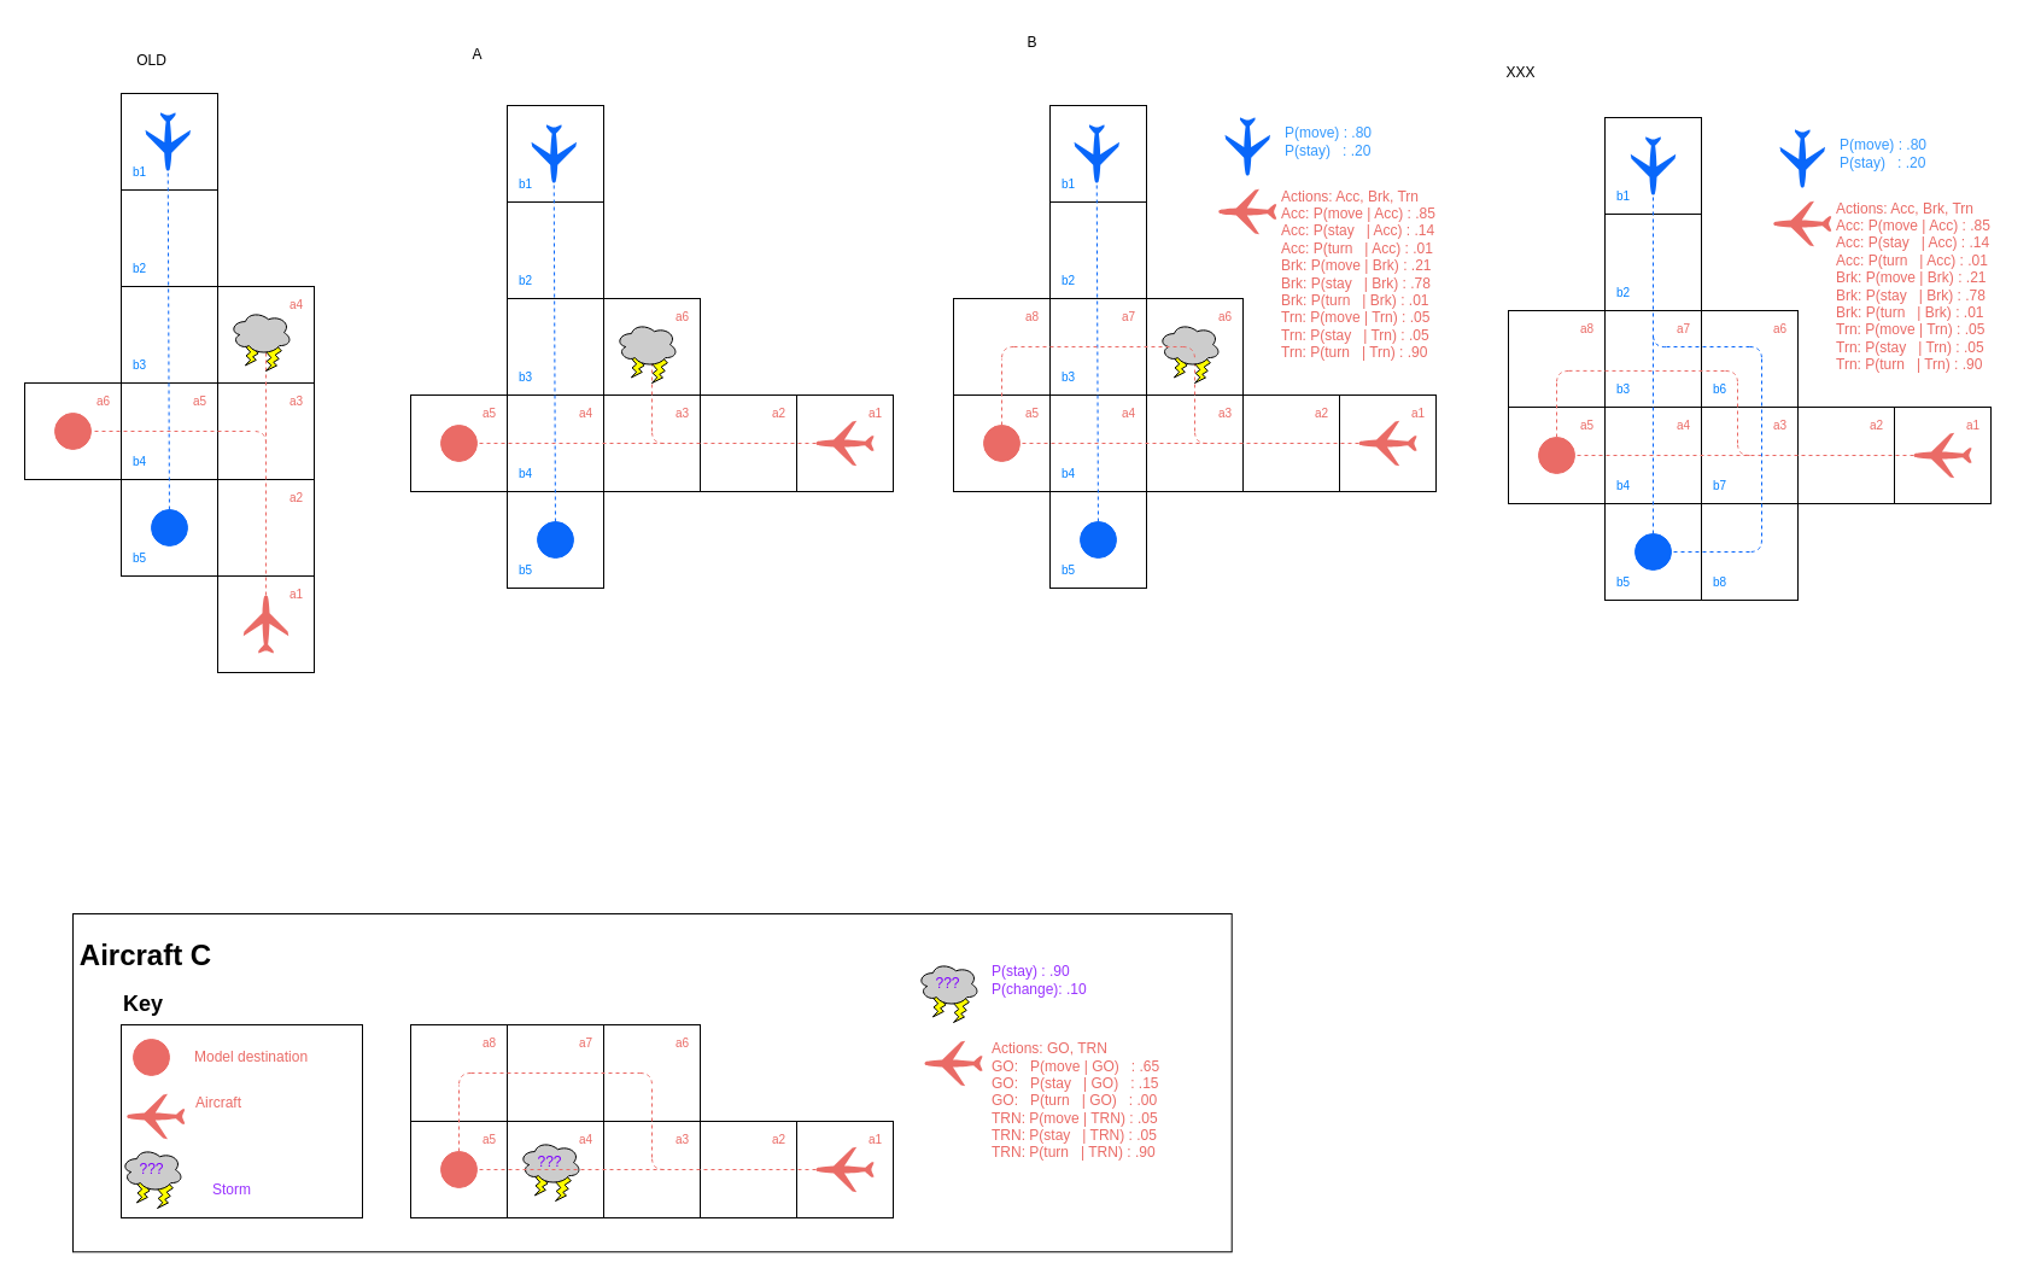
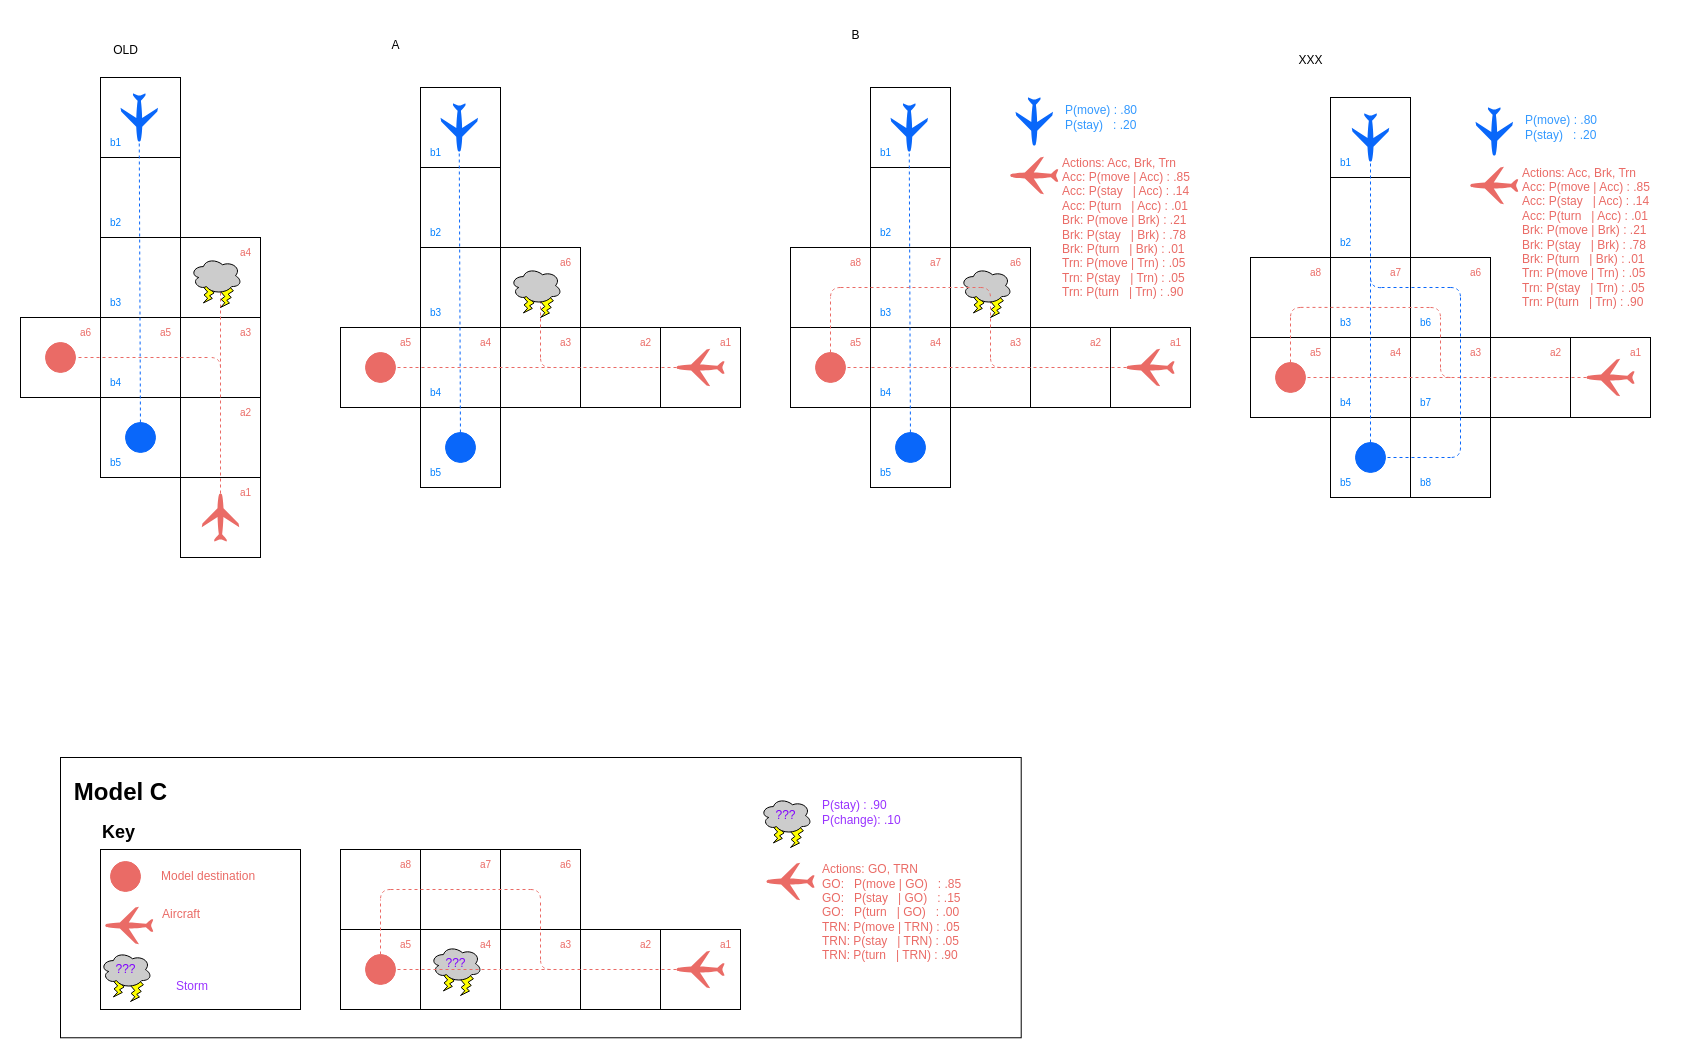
- <mxCell id="237" value="XXX" style="text;html=1;align=center;verticalAlign=middle;resizable=0;points=[];autosize=1;strokeColor=none;fillColor=none;" vertex="1" parent="1"><mxGeometry x="1235" y="45" width="50" height="30" as="geometry" /></mxCell>
+ <mxCell id="237" value="XXX" style="text;html=1;align=center;verticalAlign=middle;resizable=0;points=[];autosize=1;strokeColor=none;fillColor=none;" vertex="1" parent="1"><mxGeometry x="1285" y="45" width="50" height="30" as="geometry" /></mxCell>
- <mxCell id="183" value="&lt;h1&gt;Aircraft C&lt;/h1&gt;" style="text;html=1;align=center;verticalAlign=middle;resizable=0;points=[];autosize=1;strokeColor=none;fillColor=none;" parent="1" vertex="1"><mxGeometry x="60" y="757" width="120" height="70" as="geometry" /></mxCell>
+ <mxCell id="183" value="&lt;h1&gt;Model C&lt;/h1&gt;" style="text;html=1;align=center;verticalAlign=middle;resizable=0;points=[];autosize=1;strokeColor=none;fillColor=none;" parent="1" vertex="1"><mxGeometry x="60" y="757" width="120" height="70" as="geometry" /></mxCell>
- <mxCell id="170" value="&lt;font color=&quot;#ea6b66&quot;&gt;Actions: GO, TRN&lt;br&gt;GO:&amp;nbsp; &amp;nbsp;P(move | GO)&amp;nbsp; &amp;nbsp;: .65&lt;br&gt;GO:&amp;nbsp; &amp;nbsp;P(stay&amp;nbsp; &amp;nbsp;| GO)&amp;nbsp; &amp;nbsp;: .15&lt;br&gt;GO:&amp;nbsp; &amp;nbsp;P(turn&amp;nbsp; &amp;nbsp;| GO)&amp;nbsp; &amp;nbsp;: .00&lt;br style=&quot;border-color: var(--border-color);&quot;&gt;TRN: P(move | TRN) : .05&lt;br style=&quot;border-color: var(--border-color);&quot;&gt;TRN:&amp;nbsp;P(stay&amp;nbsp; &amp;nbsp;| TRN) : .05&lt;br&gt;TRN:&amp;nbsp;P(turn&amp;nbsp; &amp;nbsp;| TRN) : .90&lt;br&gt;&lt;/font&gt;" style="text;html=1;align=left;verticalAlign=middle;resizable=0;points=[];autosize=1;strokeColor=none;fillColor=none;" parent="132" vertex="1"><mxGeometry x="480" y="60" width="160" height="110" as="geometry" /></mxCell>
+ <mxCell id="170" value="&lt;font color=&quot;#ea6b66&quot;&gt;Actions: GO, TRN&lt;br&gt;GO:&amp;nbsp; &amp;nbsp;P(move | GO)&amp;nbsp; &amp;nbsp;: .85&lt;br&gt;GO:&amp;nbsp; &amp;nbsp;P(stay&amp;nbsp; &amp;nbsp;| GO)&amp;nbsp; &amp;nbsp;: .15&lt;br&gt;GO:&amp;nbsp; &amp;nbsp;P(turn&amp;nbsp; &amp;nbsp;| GO)&amp;nbsp; &amp;nbsp;: .00&lt;br style=&quot;border-color: var(--border-color);&quot;&gt;TRN: P(move | TRN) : .05&lt;br style=&quot;border-color: var(--border-color);&quot;&gt;TRN:&amp;nbsp;P(stay&amp;nbsp; &amp;nbsp;| TRN) : .05&lt;br&gt;TRN:&amp;nbsp;P(turn&amp;nbsp; &amp;nbsp;| TRN) : .90&lt;br&gt;&lt;/font&gt;" style="text;html=1;align=left;verticalAlign=middle;resizable=0;points=[];autosize=1;strokeColor=none;fillColor=none;" parent="132" vertex="1"><mxGeometry x="480" y="60" width="160" height="110" as="geometry" /></mxCell>
